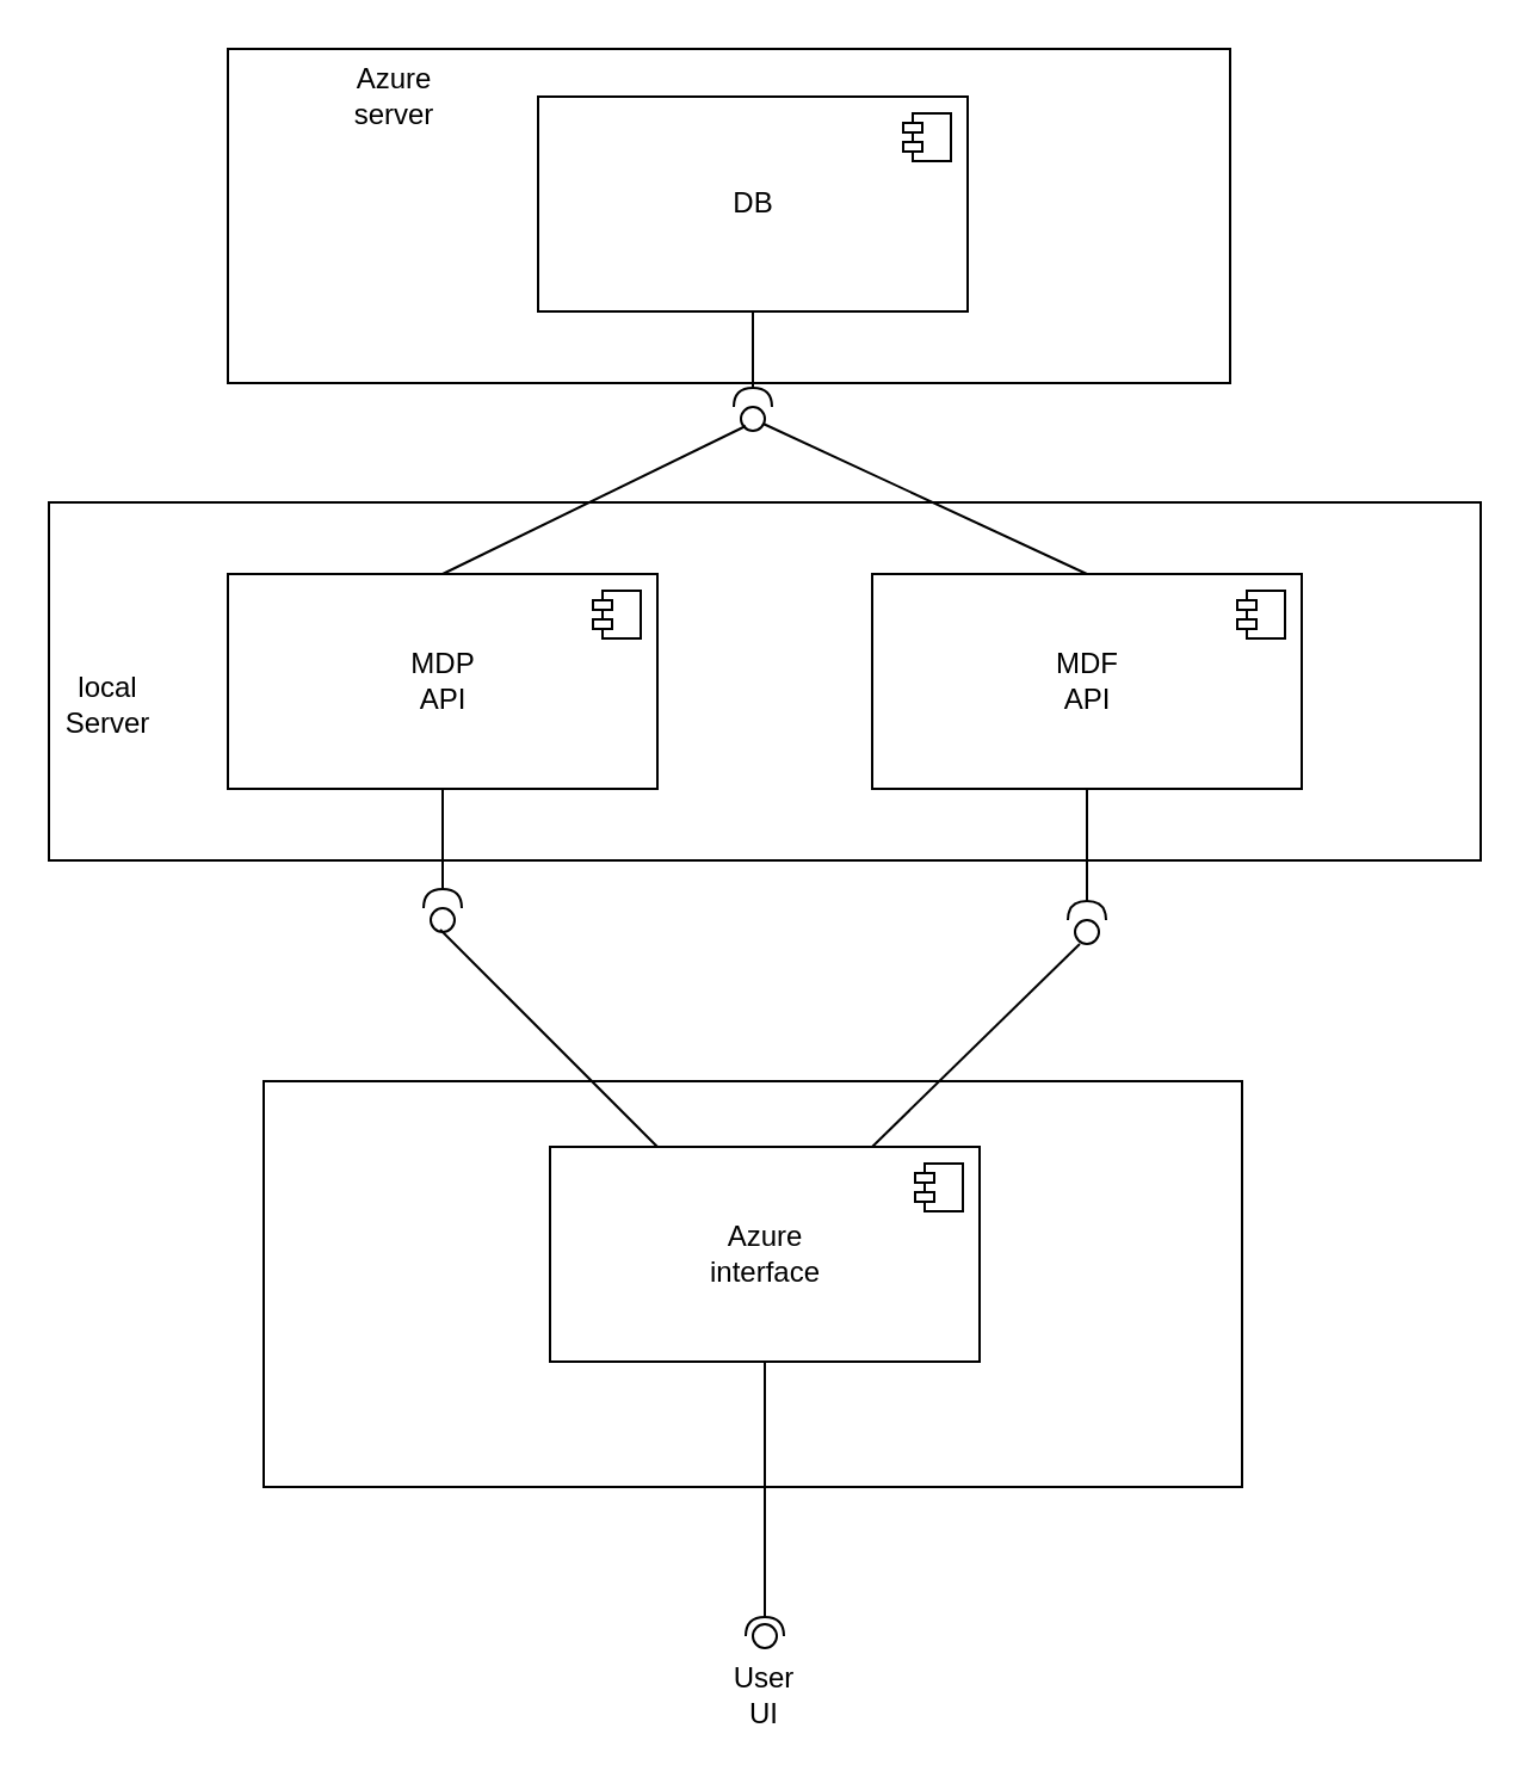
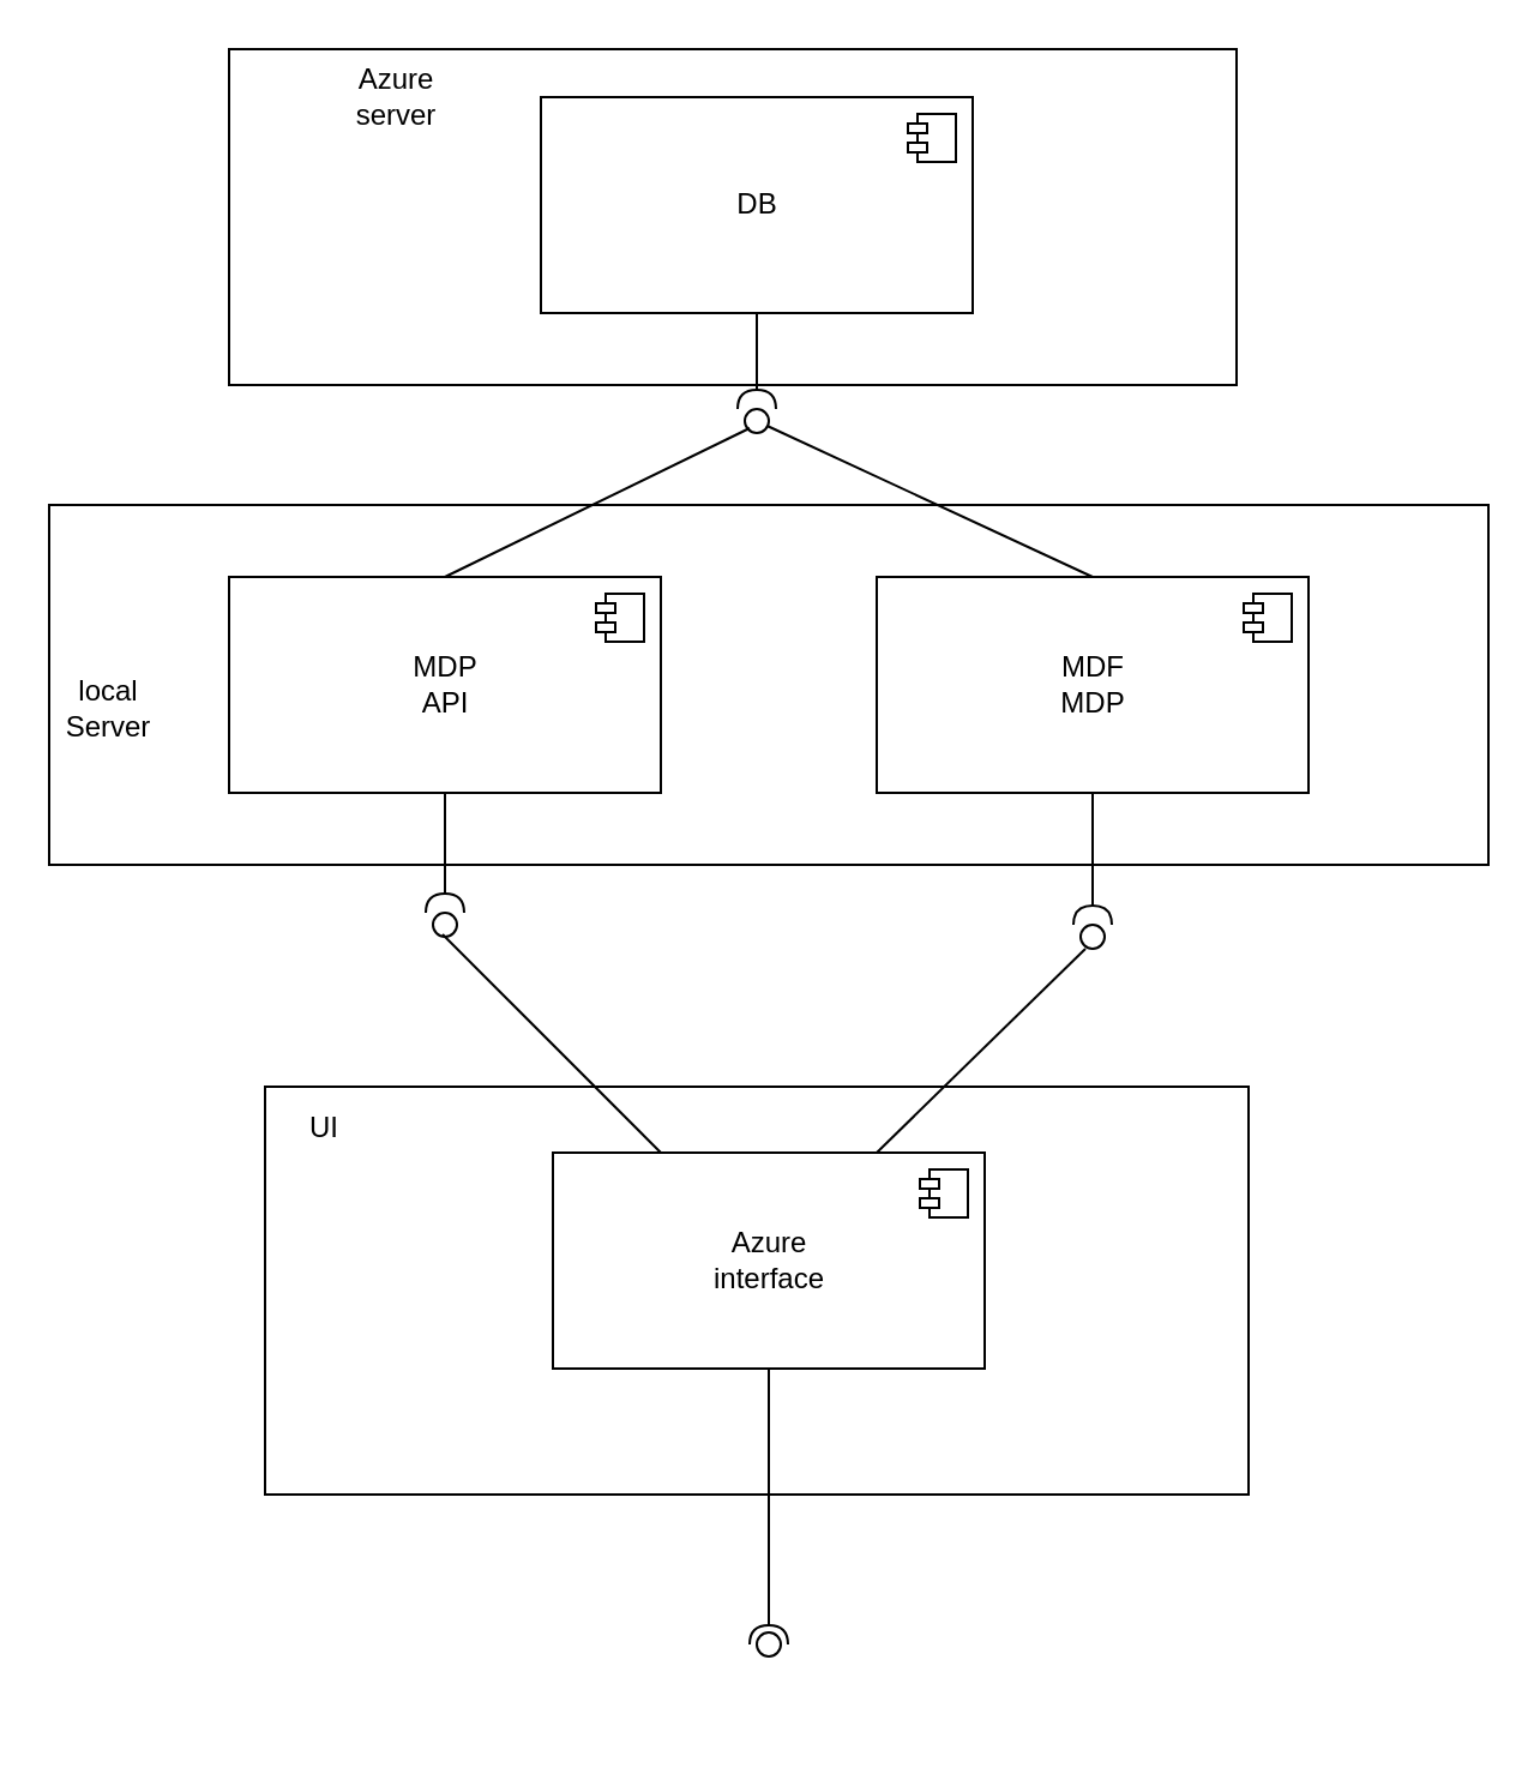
- <mxCell id="5" value="MDF&lt;br&gt;API" style="html=1;" parent="1" vertex="1"><mxGeometry x="365" y="240" width="180" height="90" as="geometry" /></mxCell>
+ <mxCell id="5" value="MDF&lt;br&gt;MDP" style="html=1;" parent="1" vertex="1"><mxGeometry x="365" y="240" width="180" height="90" as="geometry" /></mxCell>
+ <mxCell id="30" value="UI" style="text;html=1;strokeColor=none;fillColor=none;align=center;verticalAlign=middle;whiteSpace=wrap;rounded=0;" vertex="1" parent="1"><mxGeometry x="115" y="460" width="40" height="20" as="geometry" /></mxCell>
- <mxCell id="27" value="User&lt;br&gt;UI" style="text;html=1;strokeColor=none;fillColor=none;align=center;verticalAlign=middle;whiteSpace=wrap;rounded=0;" parent="1" vertex="1"><mxGeometry x="300" y="700" width="40" height="20" as="geometry" /></mxCell>
